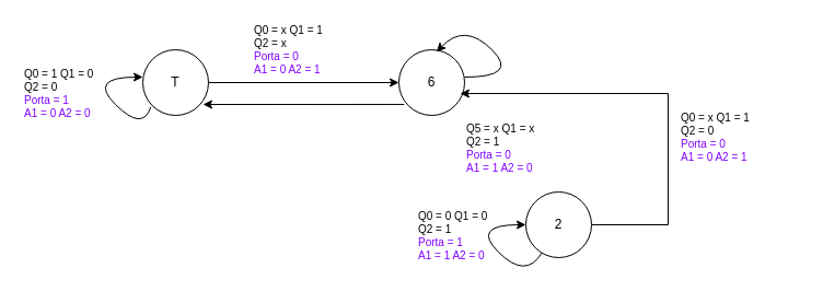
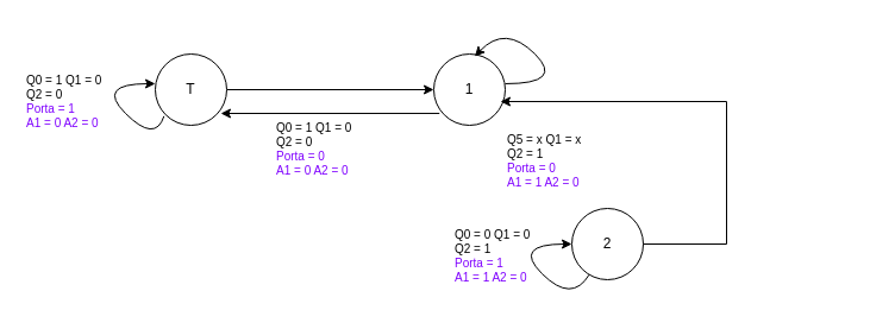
- <mxCell id="7" value="&lt;div align=&quot;left&quot; style=&quot;font-size: 10px;&quot;&gt;&lt;font style=&quot;font-size: 10px;&quot;&gt;Q0 = x Q1 = 1&lt;br&gt;&lt;/font&gt;&lt;/div&gt;&lt;div align=&quot;left&quot; style=&quot;font-size: 10px;&quot;&gt;&lt;font style=&quot;font-size: 10px;&quot;&gt;Q2 = x&lt;br&gt;&lt;/font&gt;&lt;/div&gt;&lt;div align=&quot;left&quot; style=&quot;font-size: 10px;&quot;&gt;&lt;font color=&quot;#7f00ff&quot; style=&quot;font-size: 10px;&quot;&gt;Porta = 0&lt;br&gt;&lt;/font&gt;&lt;/div&gt;&lt;div align=&quot;left&quot; style=&quot;font-size: 10px;&quot;&gt;&lt;font color=&quot;#7f00ff&quot; style=&quot;font-size: 10px;&quot;&gt;A1 = 0 A2 = 1&lt;/font&gt;&lt;font color=&quot;#7f00ff&quot; style=&quot;font-size: 10px;&quot;&gt;&lt;br&gt;&lt;/font&gt; &lt;/div&gt;" style="text;html=1;align=left;verticalAlign=middle;whiteSpace=wrap;rounded=0;" vertex="1" parent="1"><mxGeometry x="230" y="25" width="110" height="40" as="geometry" /></mxCell>
- <mxCell id="6" value="&lt;div&gt;6&lt;/div&gt;" style="ellipse;whiteSpace=wrap;html=1;aspect=fixed;" vertex="1" parent="1"><mxGeometry x="364" y="45" width="60" height="60" as="geometry" /></mxCell>
+ <mxCell id="6" value="&lt;div&gt;1&lt;/div&gt;" style="ellipse;whiteSpace=wrap;html=1;aspect=fixed;" vertex="1" parent="1"><mxGeometry x="364" y="45" width="60" height="60" as="geometry" /></mxCell>
+ <mxCell id="9" value="&lt;div align=&quot;left&quot; style=&quot;font-size: 10px;&quot;&gt;&lt;font style=&quot;font-size: 10px;&quot;&gt;Q0 = 1 Q1 = 0&lt;br&gt;&lt;/font&gt;&lt;/div&gt;&lt;div align=&quot;left&quot; style=&quot;font-size: 10px;&quot;&gt;&lt;font style=&quot;font-size: 10px;&quot;&gt;Q2 = 0&lt;br&gt;&lt;/font&gt;&lt;/div&gt;&lt;div align=&quot;left&quot; style=&quot;font-size: 10px;&quot;&gt;&lt;font color=&quot;#7f00ff&quot; style=&quot;font-size: 10px;&quot;&gt;Porta = 0&lt;br&gt;&lt;/font&gt;&lt;/div&gt;&lt;div align=&quot;left&quot; style=&quot;font-size: 10px;&quot;&gt;&lt;font color=&quot;#7f00ff&quot; style=&quot;font-size: 10px;&quot;&gt;A1 = 0 A2 = 0&lt;/font&gt;&lt;font color=&quot;#7f00ff&quot; style=&quot;font-size: 10px;&quot;&gt;&lt;br&gt;&lt;/font&gt; &lt;/div&gt;" style="text;html=1;align=left;verticalAlign=middle;whiteSpace=wrap;rounded=0;" vertex="1" parent="1"><mxGeometry x="230" y="105" width="110" height="40" as="geometry" /></mxCell>
- <mxCell id="16" value="&lt;div align=&quot;left&quot; style=&quot;font-size: 10px;&quot;&gt;&lt;font style=&quot;font-size: 10px;&quot;&gt;Q0 = x Q1 = 1&lt;br&gt;&lt;/font&gt;&lt;/div&gt;&lt;div align=&quot;left&quot; style=&quot;font-size: 10px;&quot;&gt;&lt;font style=&quot;font-size: 10px;&quot;&gt;Q2 = 0&lt;br&gt;&lt;/font&gt;&lt;/div&gt;&lt;div align=&quot;left&quot; style=&quot;font-size: 10px;&quot;&gt;&lt;font color=&quot;#7f00ff&quot; style=&quot;font-size: 10px;&quot;&gt;Porta = 0&lt;br&gt;&lt;/font&gt;&lt;/div&gt;&lt;div align=&quot;left&quot; style=&quot;font-size: 10px;&quot;&gt;&lt;font color=&quot;#7f00ff&quot; style=&quot;font-size: 10px;&quot;&gt;A1 = 0 A2 = 1&lt;/font&gt;&lt;font color=&quot;#7f00ff&quot; style=&quot;font-size: 10px;&quot;&gt;&lt;br&gt;&lt;/font&gt; &lt;/div&gt;" style="text;html=1;align=left;verticalAlign=middle;whiteSpace=wrap;rounded=0;" vertex="1" parent="1"><mxGeometry x="620" y="105" width="110" height="40" as="geometry" /></mxCell>
